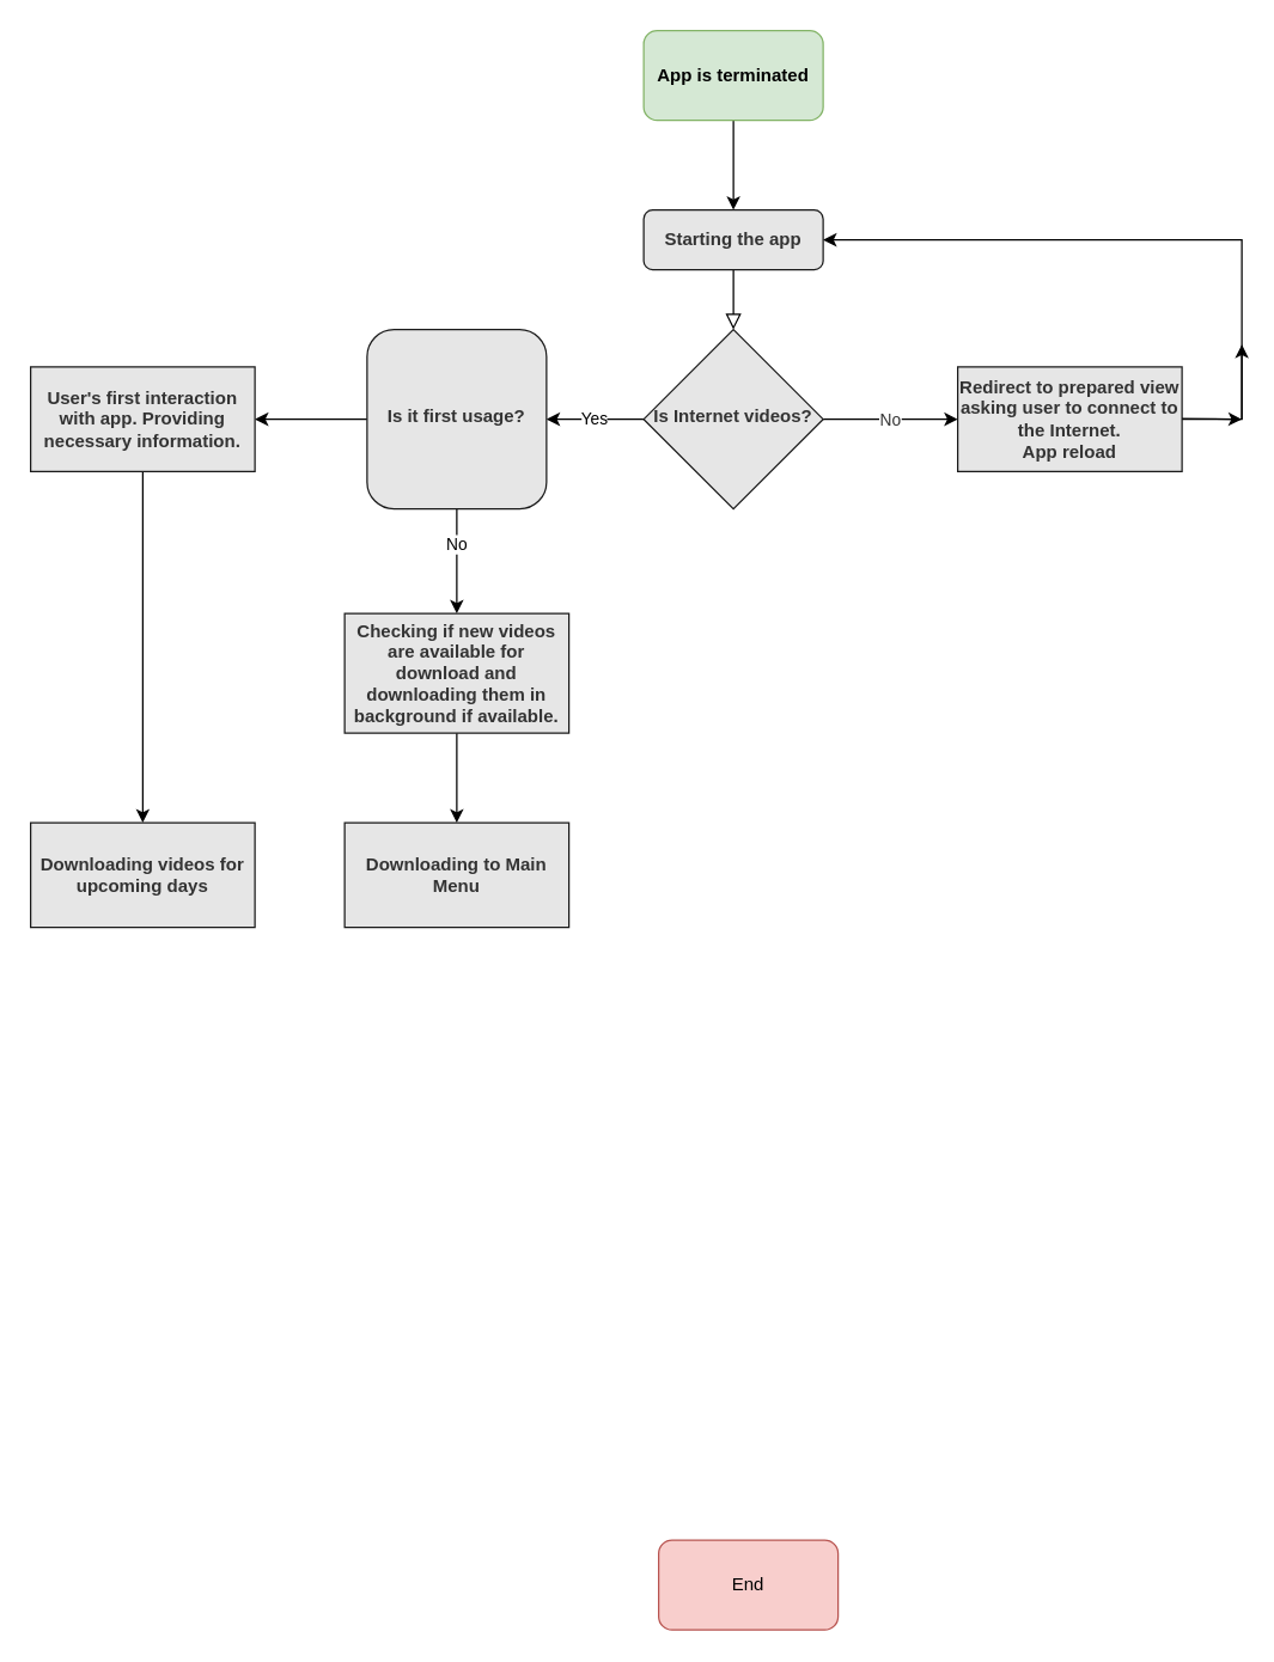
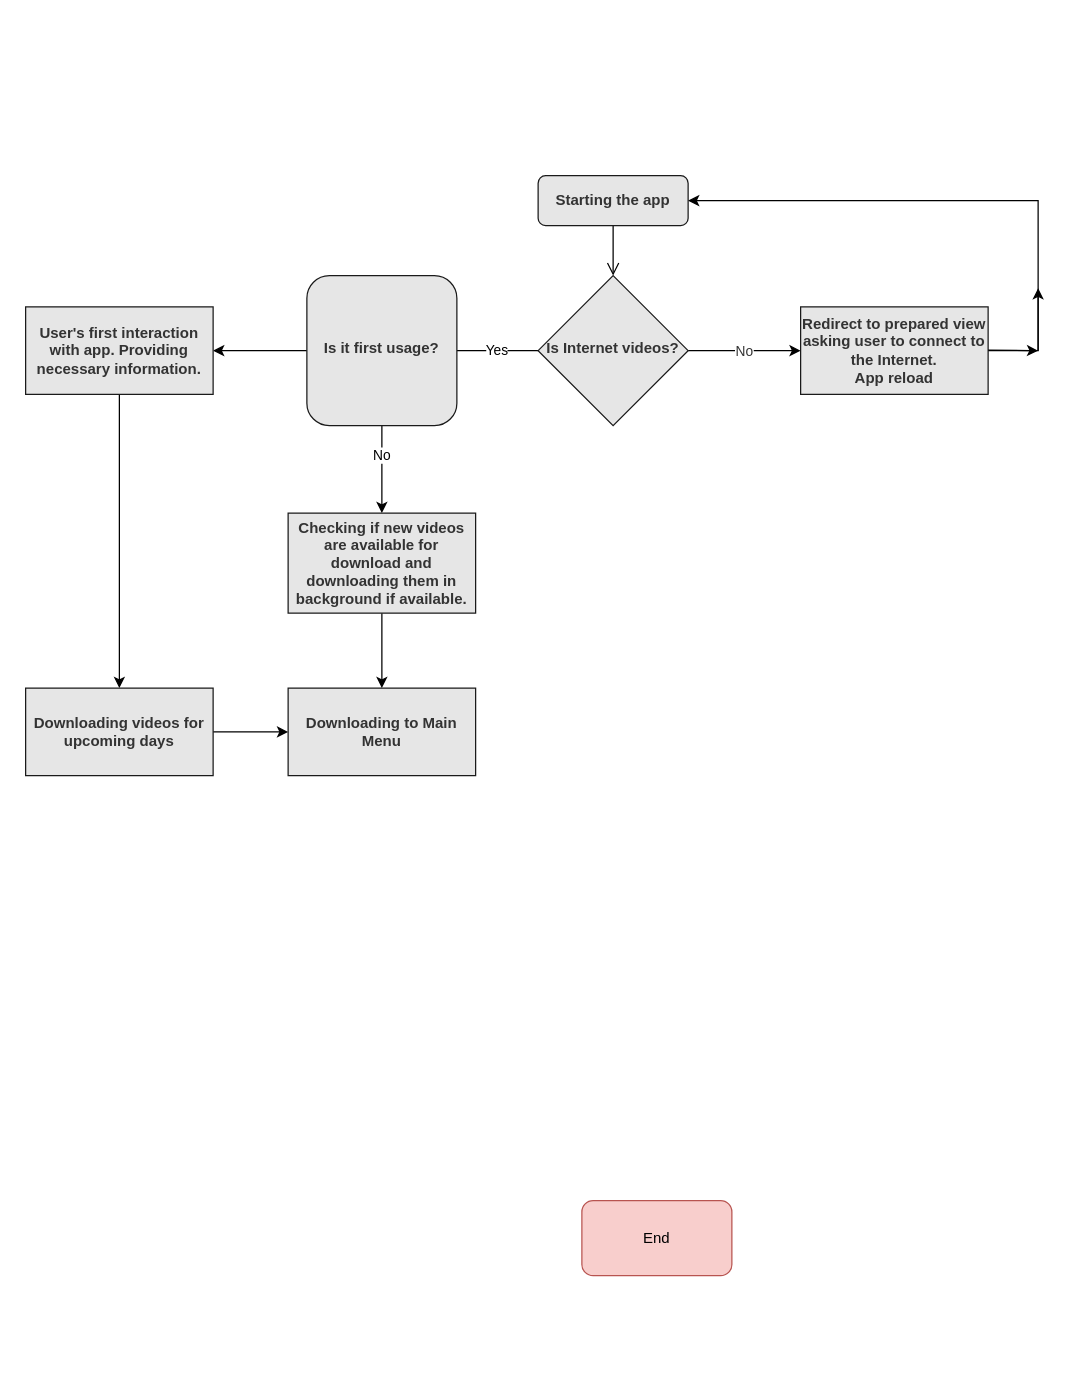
- <mxCell id="9" value="&lt;b&gt;App is terminated&lt;/b&gt;" style="rounded=1;whiteSpace=wrap;html=1;fillColor=#d5e8d4;strokeColor=#82b366;" parent="1" vertex="1"><mxGeometry x="430" width="120" height="60" as="geometry" y="20" /></mxCell>
- <mxCell id="8" style="edgeStyle=orthogonalEdgeStyle;rounded=0;orthogonalLoop=1;jettySize=auto;html=1;exitX=0.5;exitY=1;exitDx=0;exitDy=0;entryX=0.5;entryY=0;entryDx=0;entryDy=0;fontColor=#333333;" parent="1" source="9" target="3" edge="1"><mxGeometry relative="1" as="geometry" /></mxCell>
- <mxCell id="2" value="" style="rounded=0;html=1;jettySize=auto;orthogonalLoop=1;fontSize=11;endArrow=block;endFill=0;endSize=8;strokeWidth=1;shadow=0;labelBackgroundColor=none;edgeStyle=orthogonalEdgeStyle;fontColor=#333333;" parent="1" source="3" target="7" edge="1"><mxGeometry relative="1" as="geometry" /></mxCell>
+ <mxCell id="2" value="" style="rounded=0;html=1;jettySize=auto;orthogonalLoop=1;fontSize=11;endArrow=open;endFill=0;endSize=8;strokeWidth=1;shadow=0;labelBackgroundColor=none;edgeStyle=orthogonalEdgeStyle;fontColor=#333333;" parent="1" source="3" target="7" edge="1"><mxGeometry relative="1" as="geometry" /></mxCell>
- <mxCell id="6" value="Yes" style="edgeStyle=orthogonalEdgeStyle;rounded=0;orthogonalLoop=1;jettySize=auto;html=1;exitX=0;exitY=0.5;exitDx=0;exitDy=0;entryX=1;entryY=0.5;entryDx=0;entryDy=0;" edge="1" parent="1" source="7" target="19"><mxGeometry relative="1" as="geometry" /></mxCell>
+ <mxCell id="6" value="Yes" style="edgeStyle=orthogonalEdgeStyle;rounded=0;orthogonalLoop=1;jettySize=auto;html=1;exitX=0;exitY=0.5;exitDx=0;exitDy=0;entryX=1;entryY=0.5;entryDx=0;entryDy=0;endArrow=none;" edge="1" parent="1" source="7" target="19"><mxGeometry relative="1" as="geometry" /></mxCell>
+ <mxCell id="22" style="edgeStyle=orthogonalEdgeStyle;rounded=0;orthogonalLoop=1;jettySize=auto;html=1;exitX=1;exitY=0.5;exitDx=0;exitDy=0;entryX=0;entryY=0.5;entryDx=0;entryDy=0;" edge="1" parent="1" source="23" target="15"><mxGeometry relative="1" as="geometry" /></mxCell>
- <mxCell id="10" value="End" style="rounded=1;whiteSpace=wrap;html=1;fillColor=#f8cecc;strokeColor=#b85450;" parent="1" vertex="1"><mxGeometry x="440" y="1030" width="120" height="60" as="geometry" /></mxCell>
+ <mxCell id="10" value="End" style="rounded=1;whiteSpace=wrap;html=1;fillColor=#f8cecc;strokeColor=#b85450;" parent="1" vertex="1"><mxGeometry x="465" y="960" width="120" height="60" as="geometry" /></mxCell>
